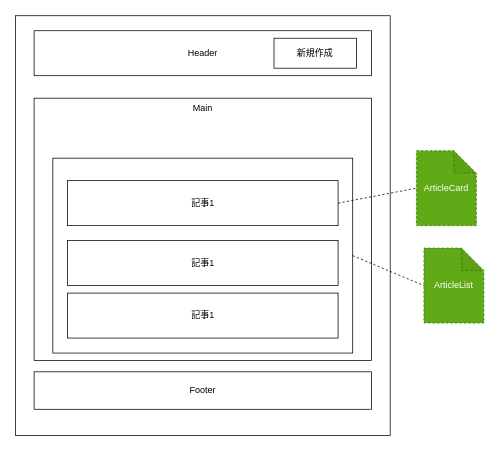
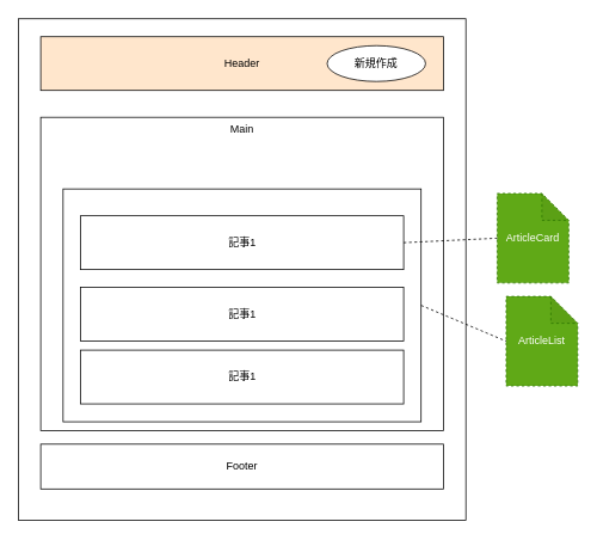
- <mxCell id="3" value="Header" style="rounded=0;whiteSpace=wrap;html=1;" parent="1" vertex="1"><mxGeometry x="45" y="40" width="450" height="60" as="geometry" /></mxCell>
+ <mxCell id="3" value="Header" style="rounded=0;whiteSpace=wrap;html=1;fillColor=#ffe6cc;" parent="1" vertex="1"><mxGeometry x="45" y="40" width="450" height="60" as="geometry" /></mxCell>
- <mxCell id="9" value="新規作成" style="rounded=0;whiteSpace=wrap;html=1;" parent="1" vertex="1"><mxGeometry x="365" y="50" width="110" height="40" as="geometry" /></mxCell>
+ <mxCell id="9" value="新規作成" style="ellipse;whiteSpace=wrap;html=1;" parent="1" vertex="1"><mxGeometry x="365" y="50" width="110" height="40" as="geometry" /></mxCell>
- <mxCell id="10" value="ArticleCard" style="shape=note;whiteSpace=wrap;html=1;backgroundOutline=1;darkOpacity=0.05;dashed=1;fillColor=#60a917;fontColor=#ffffff;strokeColor=#2D7600;" vertex="1" parent="1"><mxGeometry x="555" y="200" width="80" height="100" as="geometry" /></mxCell>
+ <mxCell id="10" value="ArticleCard" style="shape=note;whiteSpace=wrap;html=1;backgroundOutline=1;darkOpacity=0.05;dashed=1;fillColor=#60a917;fontColor=#ffffff;strokeColor=#2D7600;" vertex="1" parent="1"><mxGeometry x="555" y="215" width="80" height="100" as="geometry" /></mxCell>
